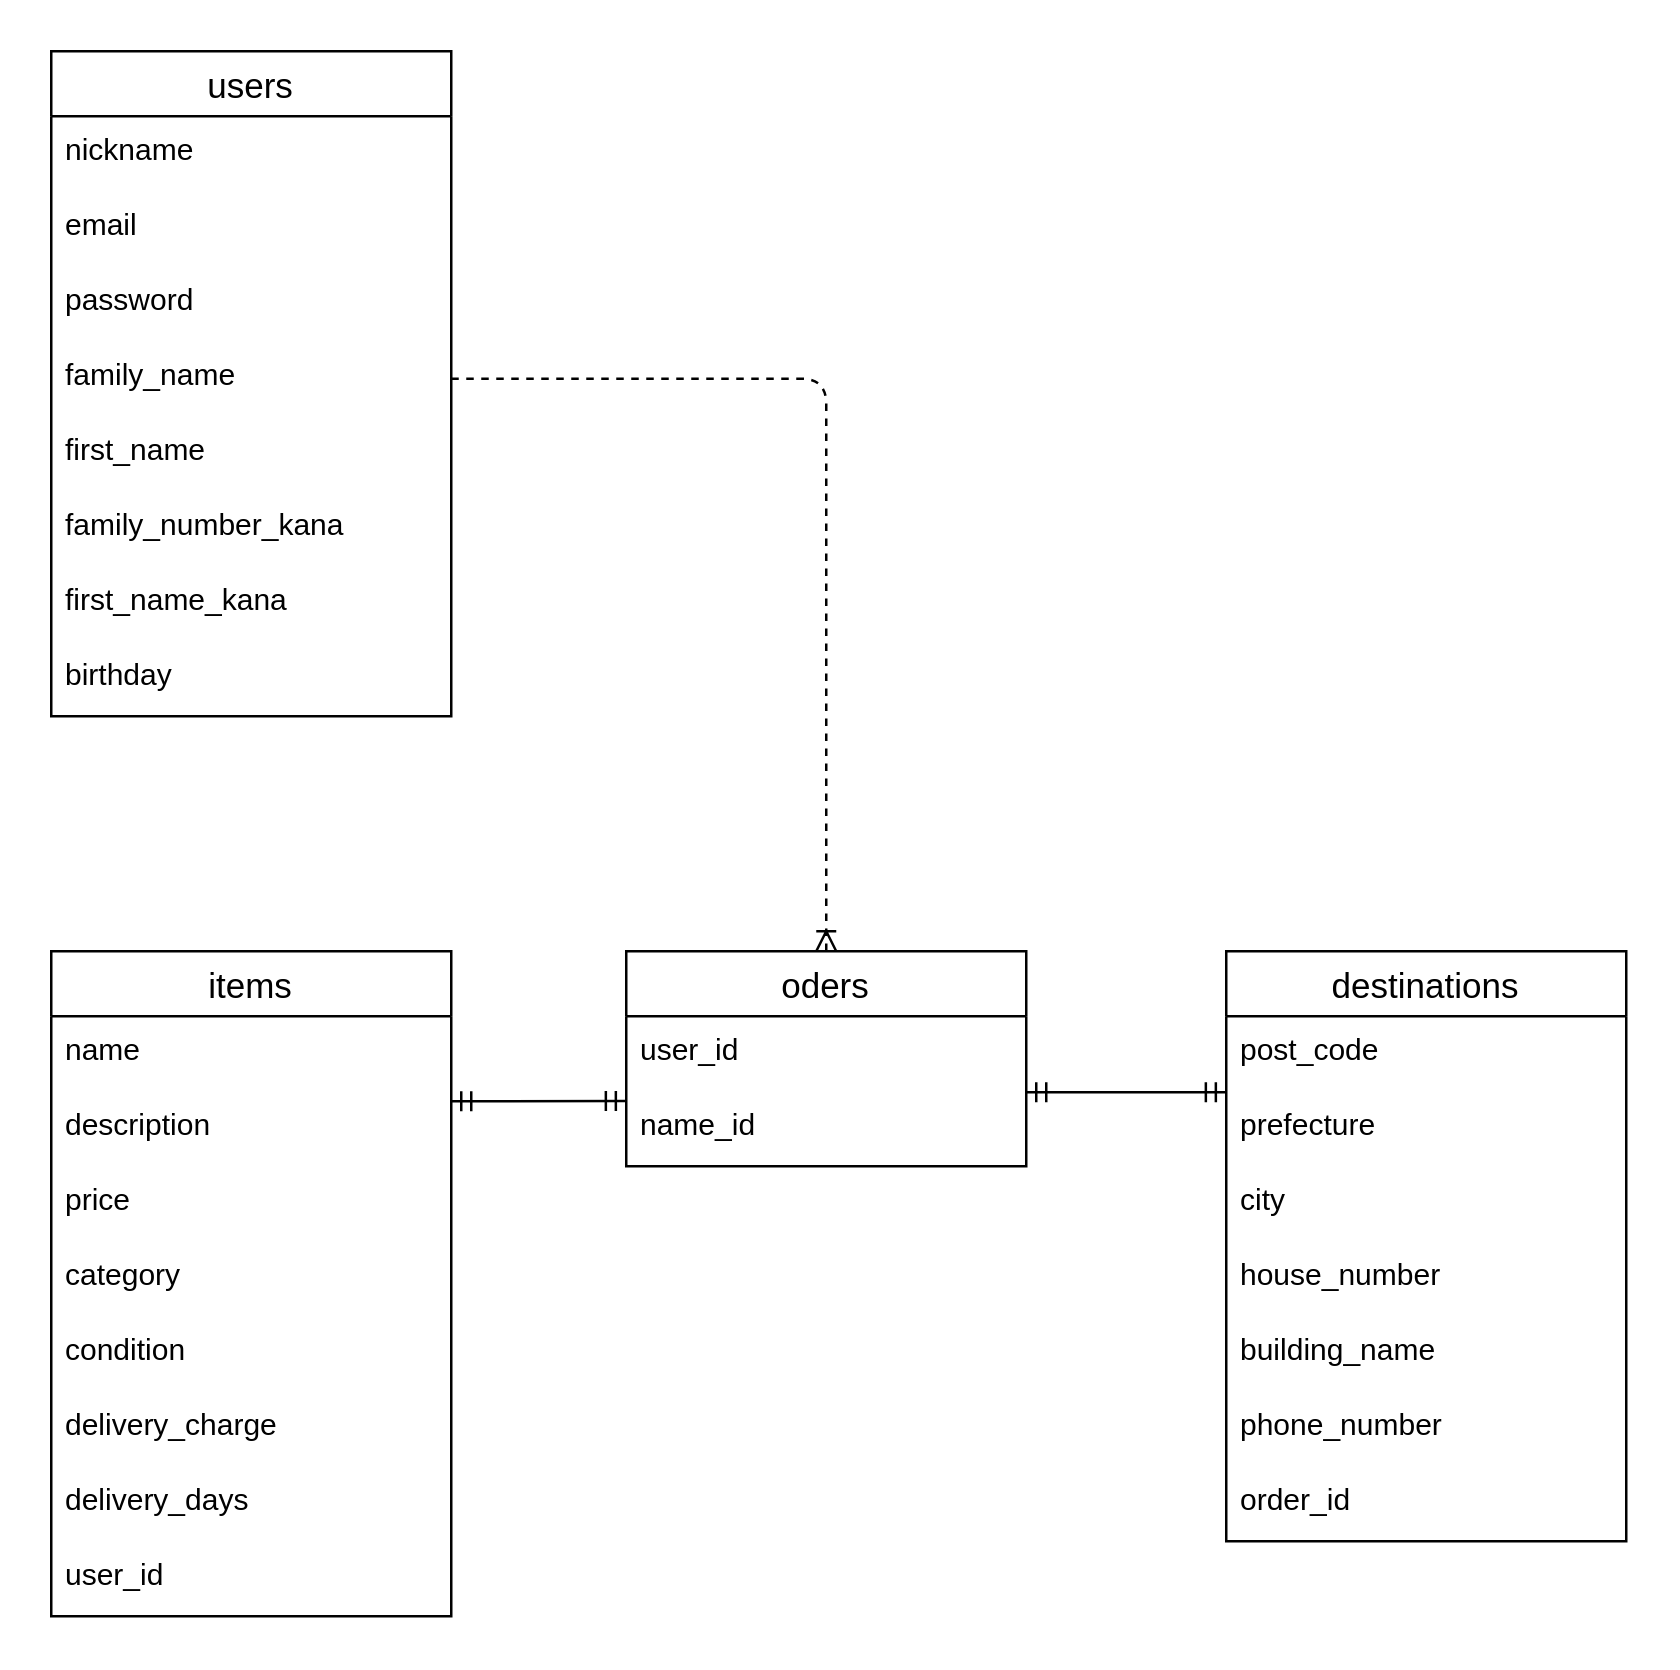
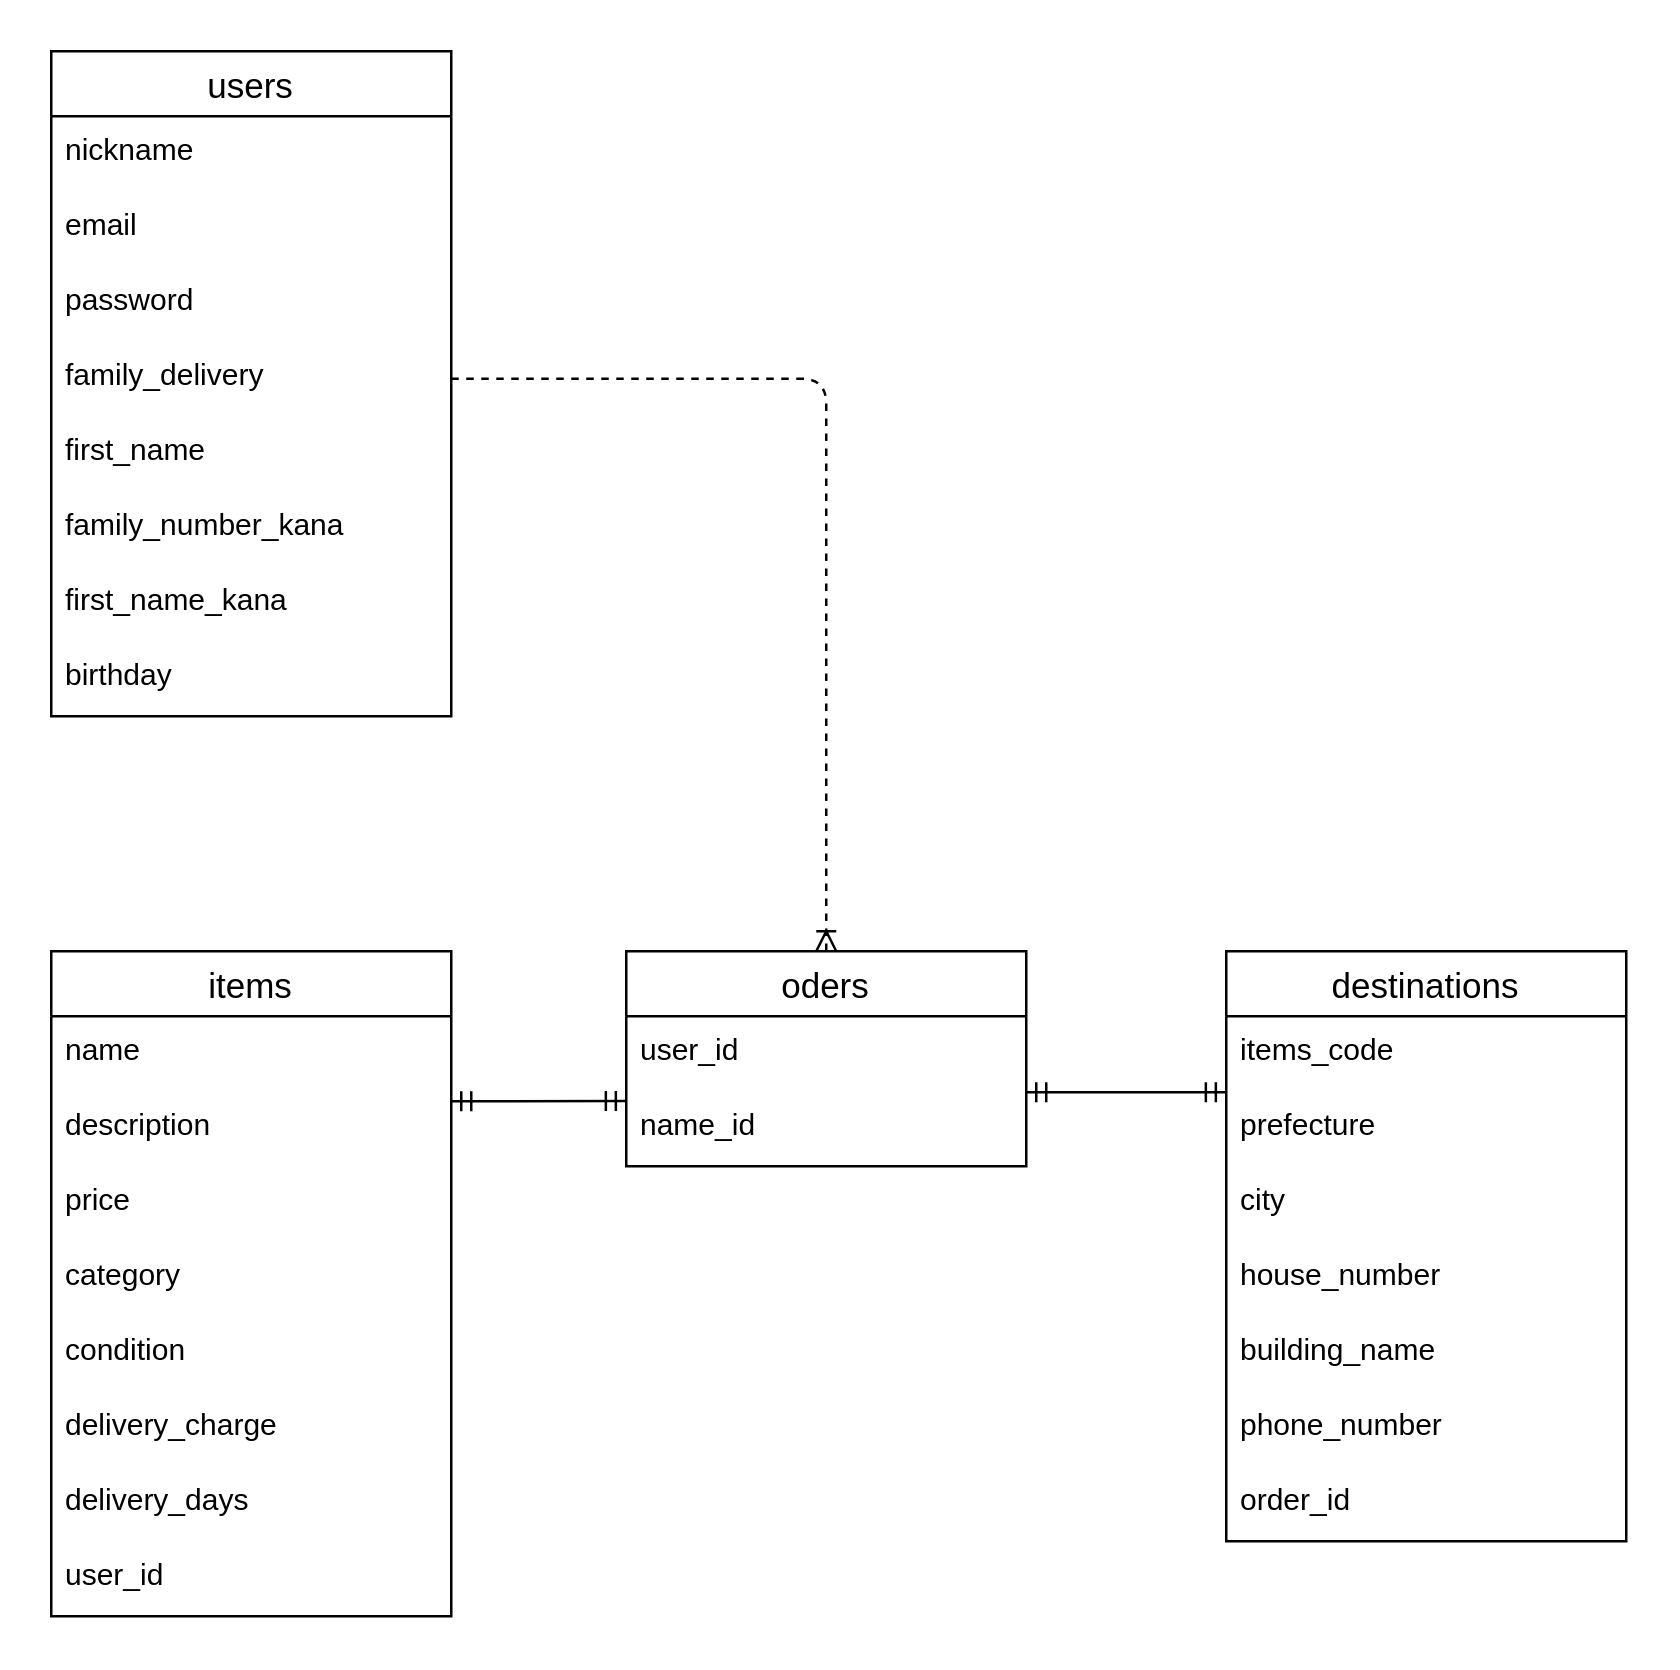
- <mxCell id="8" value="family_name" style="text;strokeColor=none;fillColor=none;spacingLeft=4;spacingRight=4;overflow=hidden;rotatable=0;points=[[0,0.5],[1,0.5]];portConstraint=eastwest;fontSize=12;" vertex="1" parent="4"><mxGeometry y="116" width="160" height="30" as="geometry" /></mxCell>
+ <mxCell id="8" value="family_delivery" style="text;strokeColor=none;fillColor=none;spacingLeft=4;spacingRight=4;overflow=hidden;rotatable=0;points=[[0,0.5],[1,0.5]];portConstraint=eastwest;fontSize=12;" vertex="1" parent="4"><mxGeometry y="116" width="160" height="30" as="geometry" /></mxCell>
- <mxCell id="26" value="post_code" style="text;strokeColor=none;fillColor=none;spacingLeft=4;spacingRight=4;overflow=hidden;rotatable=0;points=[[0,0.5],[1,0.5]];portConstraint=eastwest;fontSize=12;" vertex="1" parent="25"><mxGeometry y="26" width="160" height="30" as="geometry" /></mxCell>
+ <mxCell id="26" value="items_code" style="text;strokeColor=none;fillColor=none;spacingLeft=4;spacingRight=4;overflow=hidden;rotatable=0;points=[[0,0.5],[1,0.5]];portConstraint=eastwest;fontSize=12;" vertex="1" parent="25"><mxGeometry y="26" width="160" height="30" as="geometry" /></mxCell>
